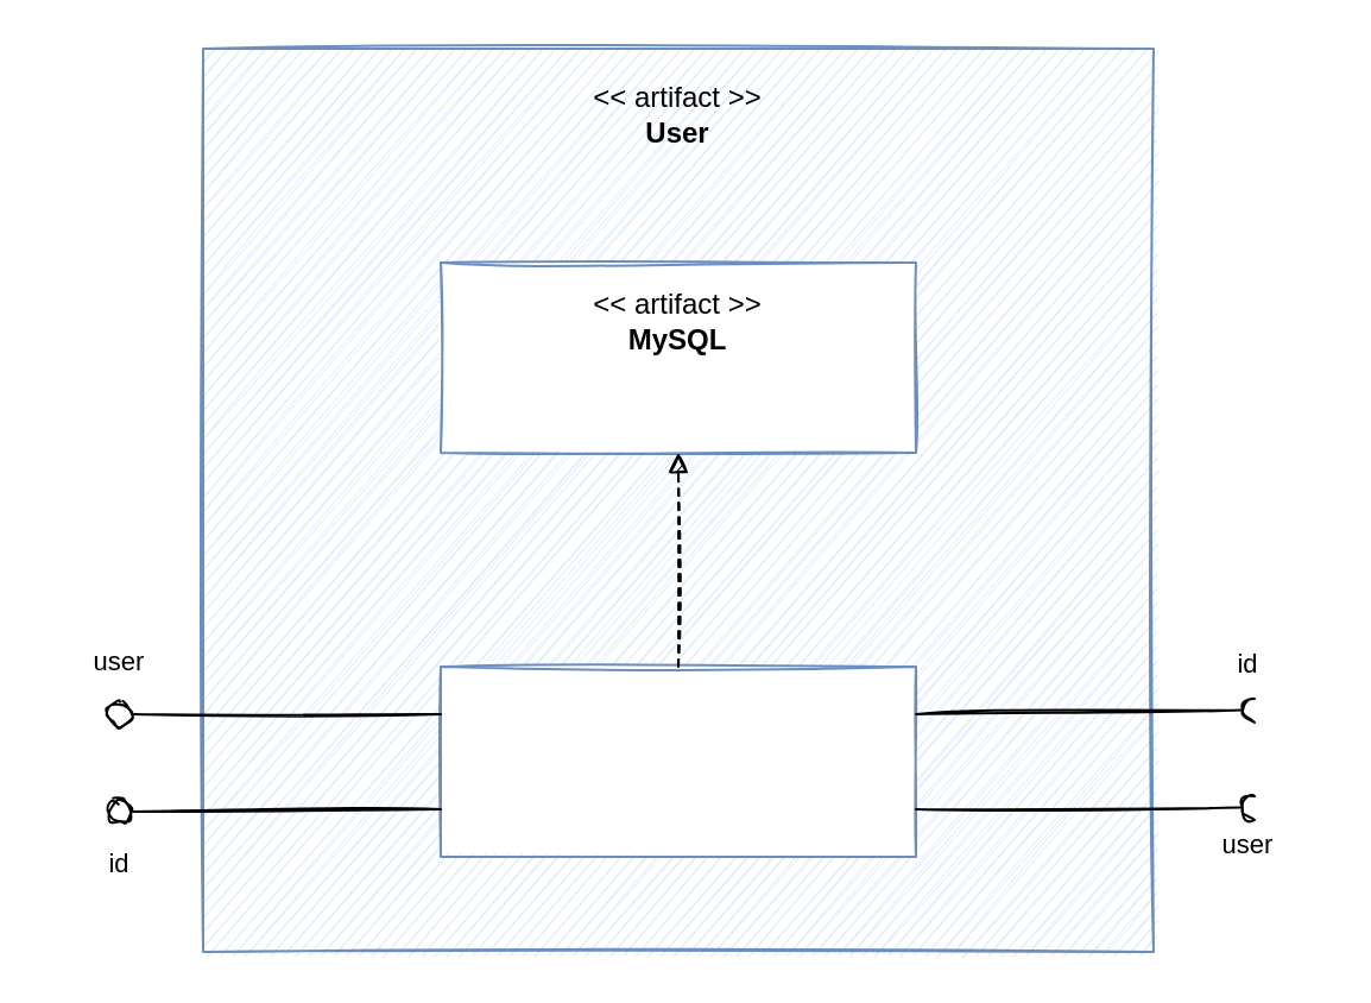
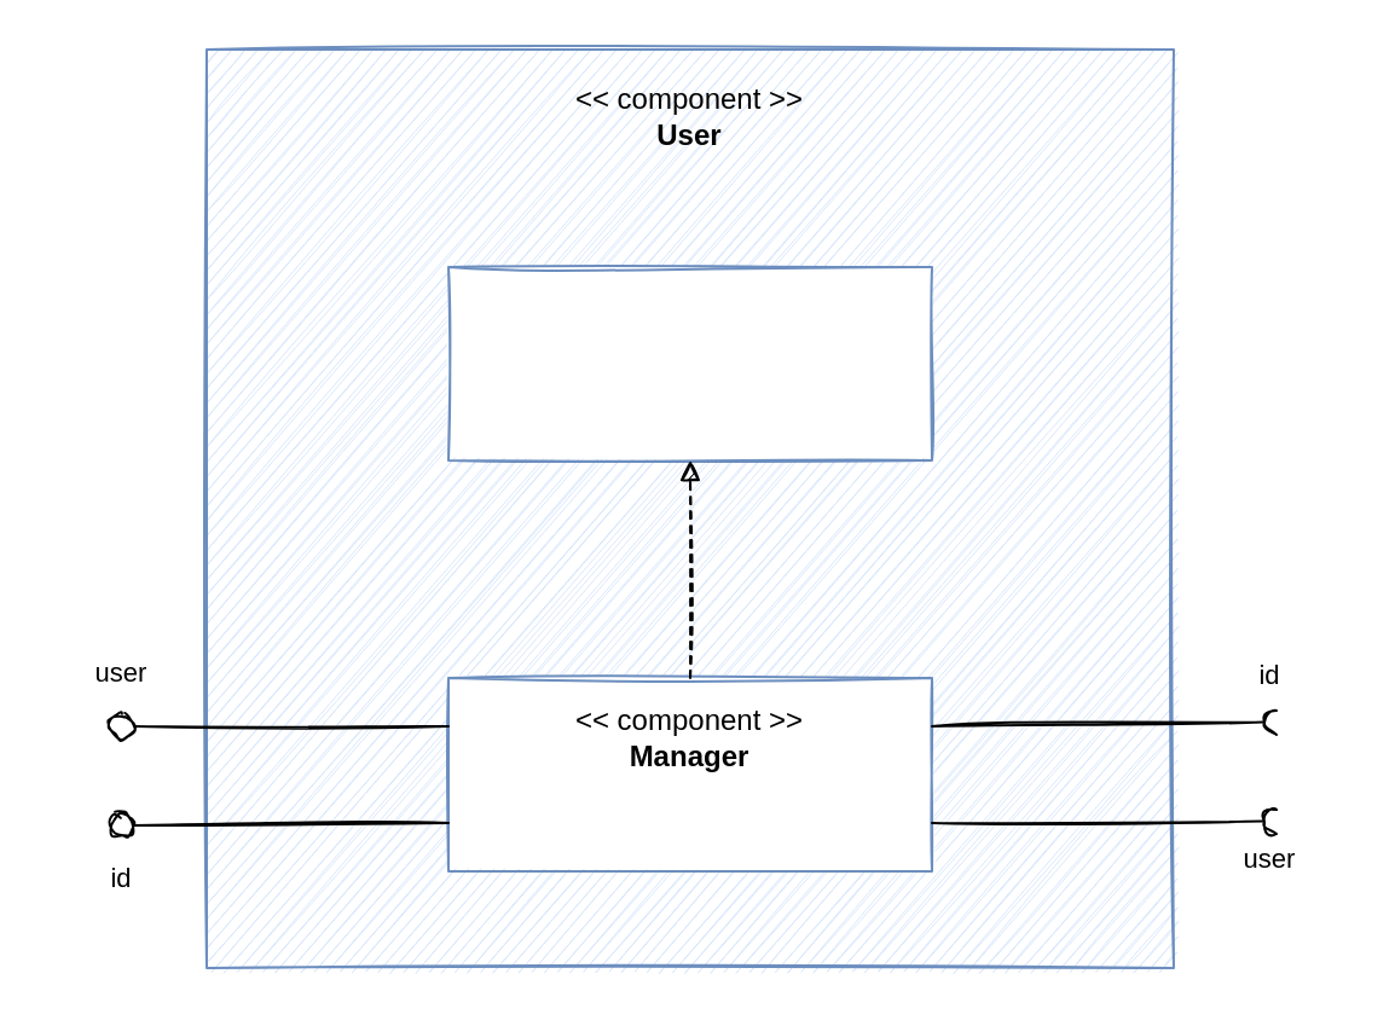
- <mxCell id="3" value="&amp;lt;&amp;lt; artifact &amp;gt;&amp;gt;&lt;br&gt;&lt;b&gt;User&lt;/b&gt;" style="text;html=1;strokeColor=none;fillColor=none;align=center;verticalAlign=middle;whiteSpace=wrap;rounded=0;sketch=1;" parent="1" vertex="1"><mxGeometry x="230" y="30" width="110" height="35" as="geometry" /></mxCell>
+ <mxCell id="3" value="&amp;lt;&amp;lt; component &amp;gt;&amp;gt;&lt;br&gt;&lt;b&gt;User&lt;/b&gt;" style="text;html=1;strokeColor=none;fillColor=none;align=center;verticalAlign=middle;whiteSpace=wrap;rounded=0;sketch=1;" parent="1" vertex="1"><mxGeometry x="230" y="30" width="110" height="35" as="geometry" /></mxCell>
- <mxCell id="7" value="&amp;lt;&amp;lt; artifact &amp;gt;&amp;gt;&lt;br&gt;&lt;b&gt;MySQL&lt;/b&gt;" style="text;html=1;strokeColor=none;fillColor=none;align=center;verticalAlign=middle;whiteSpace=wrap;rounded=0;sketch=1;" parent="1" vertex="1"><mxGeometry x="230" y="120" width="110" height="30" as="geometry" /></mxCell>
+ <mxCell id="5" value="&amp;lt;&amp;lt; component &amp;gt;&amp;gt;&lt;br&gt;&lt;b&gt;Manager&lt;/b&gt;" style="text;html=1;strokeColor=none;fillColor=none;align=center;verticalAlign=middle;whiteSpace=wrap;rounded=0;sketch=1;" parent="1" vertex="1"><mxGeometry x="230" y="290" width="110" height="30" as="geometry" /></mxCell>
